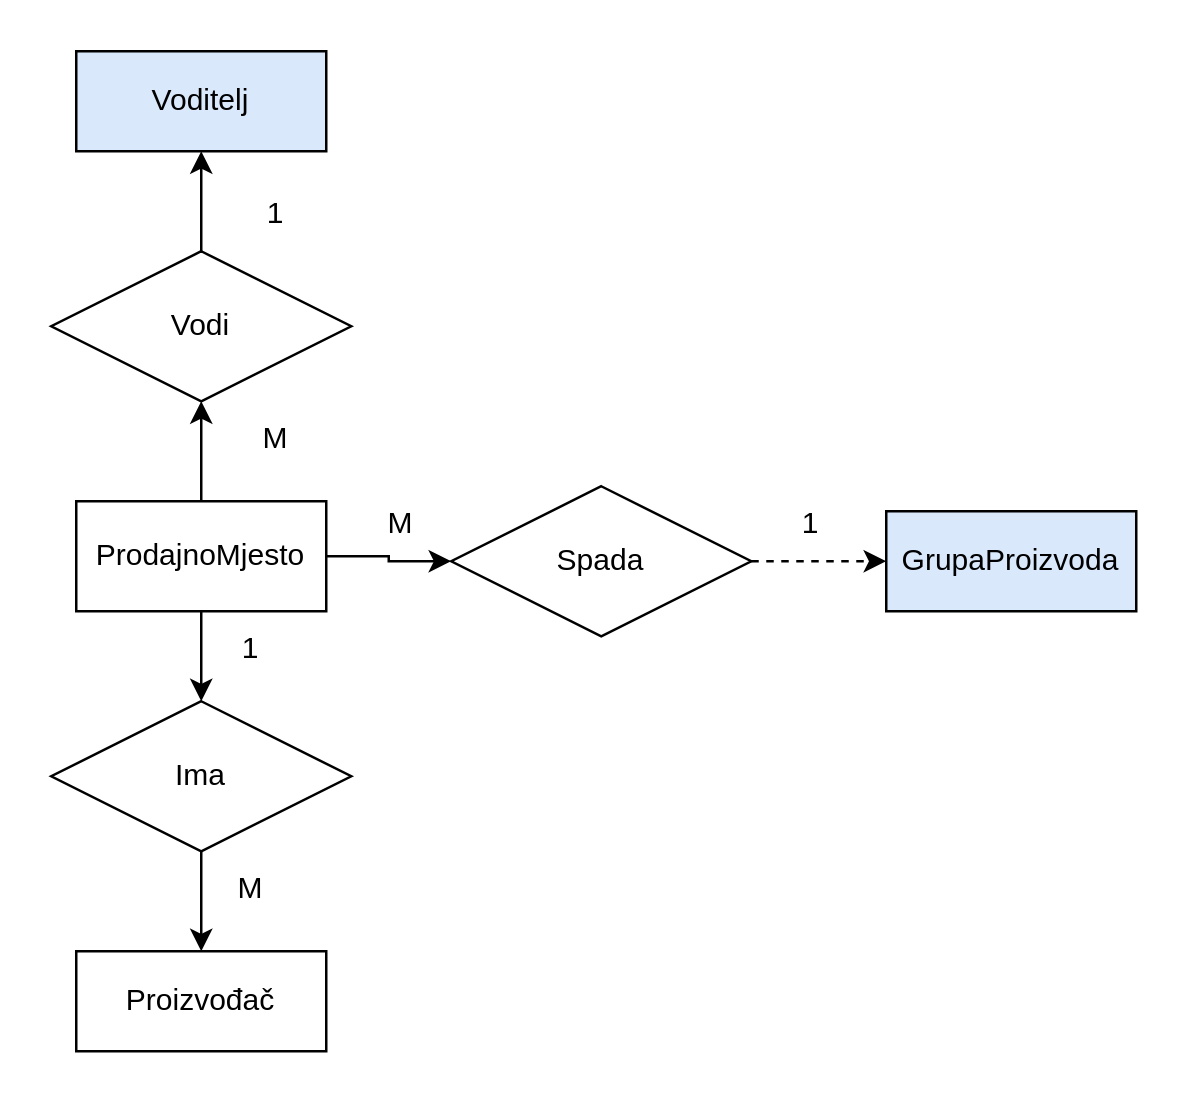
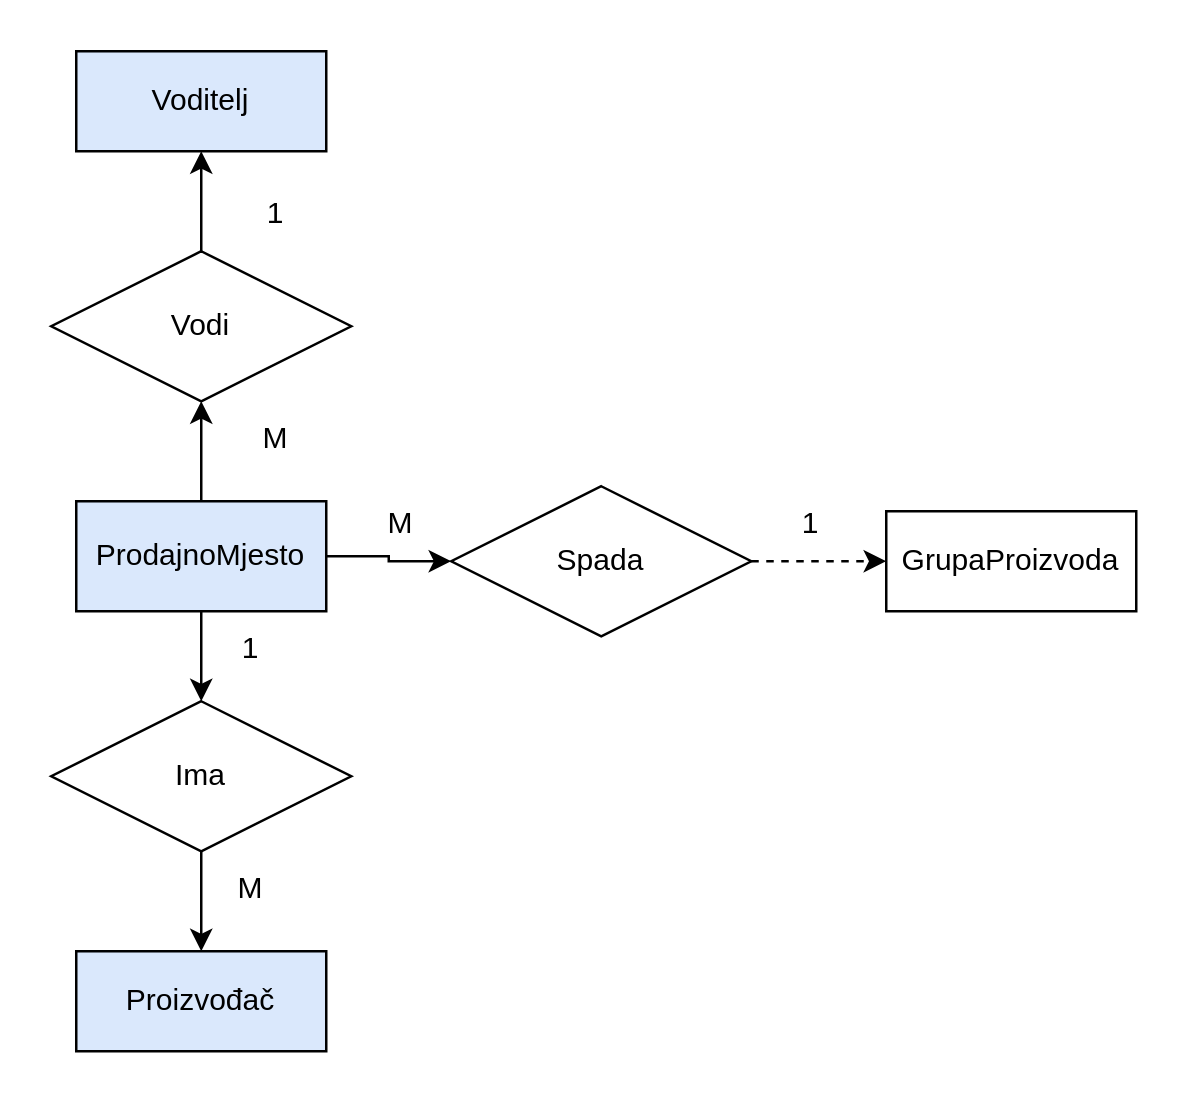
- <mxCell id="5" value="&lt;div&gt;ProdajnoMjesto&lt;/div&gt;" style="whiteSpace=wrap;html=1;align=center;" vertex="1" parent="1"><mxGeometry x="30" y="200" width="100" height="44" as="geometry" /></mxCell>
+ <mxCell id="5" value="&lt;div&gt;ProdajnoMjesto&lt;/div&gt;" style="whiteSpace=wrap;html=1;align=center;fillColor=#dae8fc;" vertex="1" parent="1"><mxGeometry x="30" y="200" width="100" height="44" as="geometry" /></mxCell>
- <mxCell id="6" value="GrupaProizvoda" style="whiteSpace=wrap;html=1;align=center;fillColor=#dae8fc;" vertex="1" parent="1"><mxGeometry x="354" y="204" width="100" height="40" as="geometry" /></mxCell>
+ <mxCell id="6" value="GrupaProizvoda" style="whiteSpace=wrap;html=1;align=center;" vertex="1" parent="1"><mxGeometry x="354" y="204" width="100" height="40" as="geometry" /></mxCell>
- <mxCell id="11" value="Proizvođač" style="whiteSpace=wrap;html=1;align=center;" vertex="1" parent="1"><mxGeometry x="30" y="380" width="100" height="40" as="geometry" /></mxCell>
+ <mxCell id="11" value="Proizvođač" style="whiteSpace=wrap;html=1;align=center;fillColor=#dae8fc;" vertex="1" parent="1"><mxGeometry x="30" y="380" width="100" height="40" as="geometry" /></mxCell>
